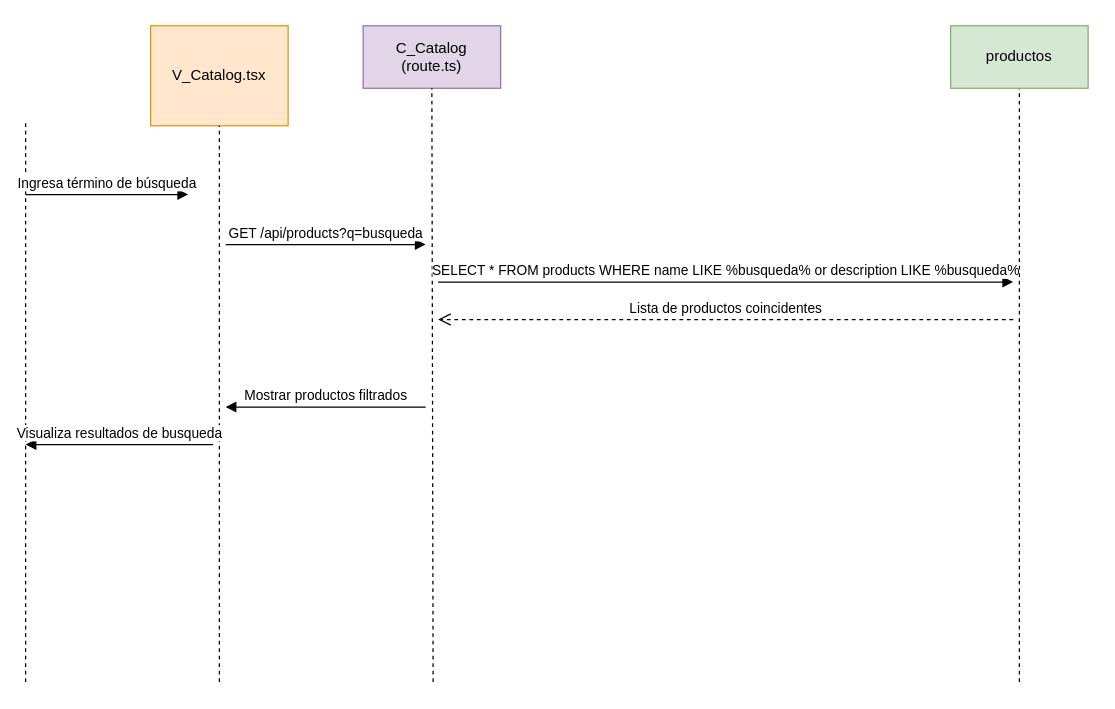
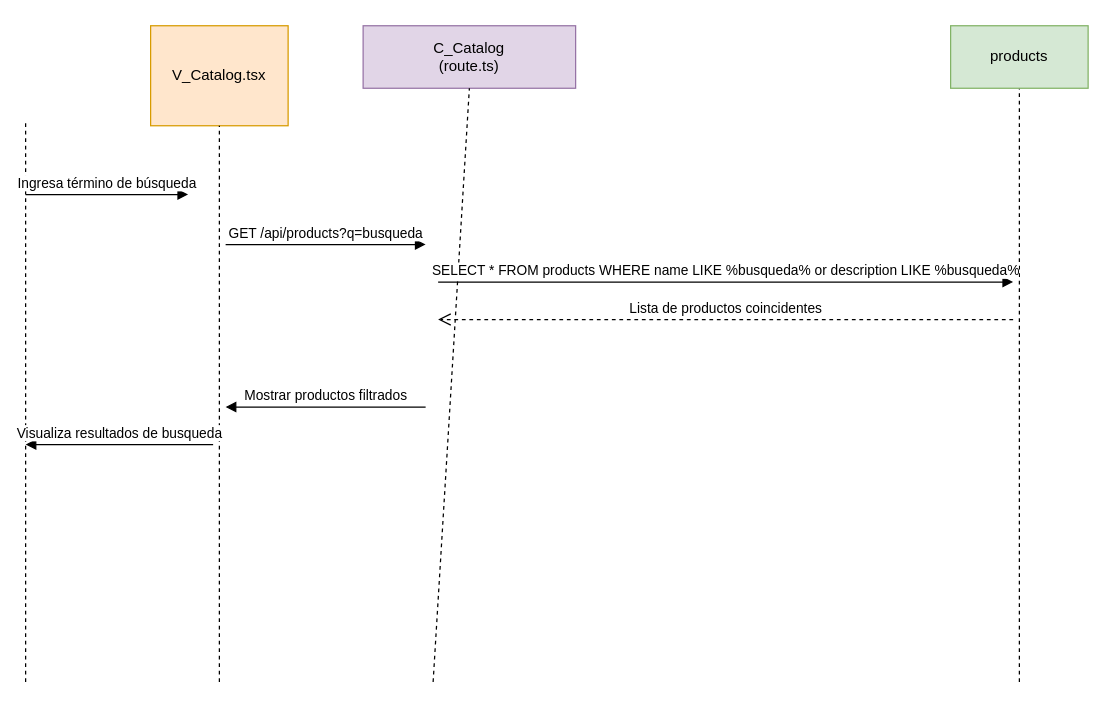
- <mxCell id="3" value="C_Catalog&lt;br&gt;(route.ts)" style="html=1;whiteSpace=wrap;fillColor=#e1d5e7;strokeColor=#9673a6;" parent="1" vertex="1"><mxGeometry x="290" y="20" width="110" height="50" as="geometry" /></mxCell>
+ <mxCell id="3" value="C_Catalog&lt;br&gt;(route.ts)" style="html=1;whiteSpace=wrap;fillColor=#e1d5e7;strokeColor=#9673a6;" parent="1" vertex="1"><mxGeometry x="290" y="20" width="170" height="50" as="geometry" /></mxCell>
- <mxCell id="11" value="productos" style="html=1;whiteSpace=wrap;fillColor=#d5e8d4;strokeColor=#82b366;" vertex="1" parent="1"><mxGeometry x="760" y="20" width="110" height="50" as="geometry" /></mxCell>
+ <mxCell id="11" value="products" style="html=1;whiteSpace=wrap;fillColor=#d5e8d4;strokeColor=#82b366;" vertex="1" parent="1"><mxGeometry x="760" y="20" width="110" height="50" as="geometry" /></mxCell>
